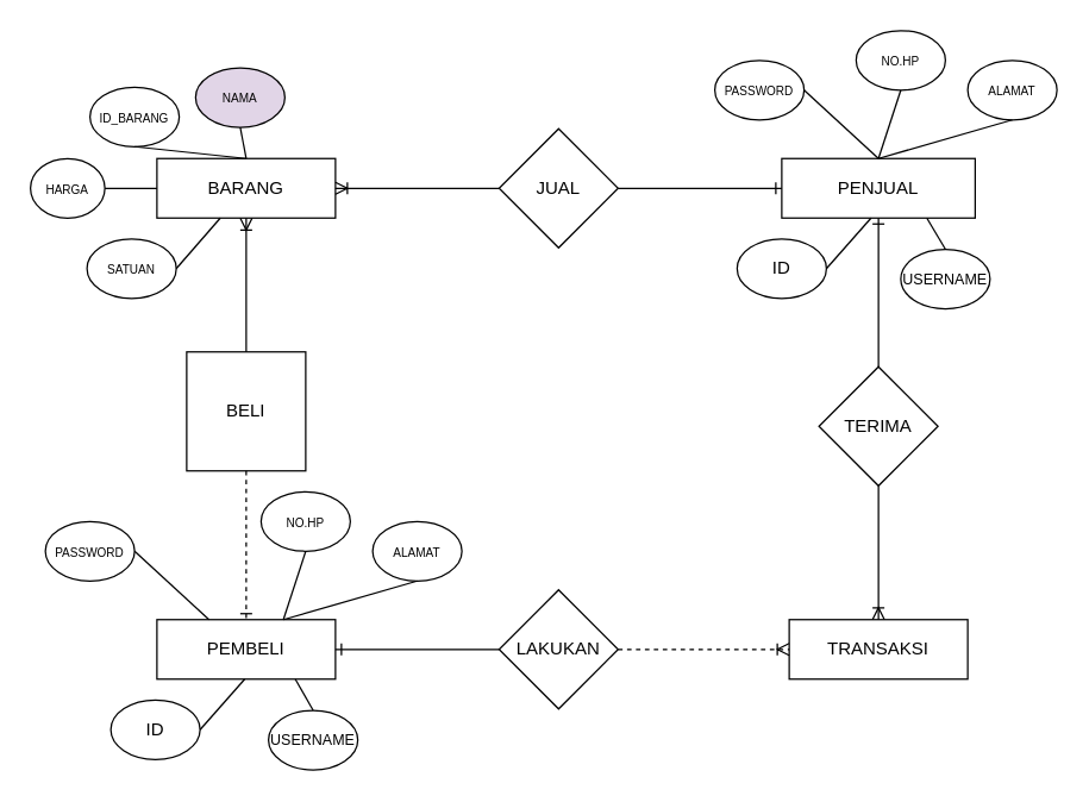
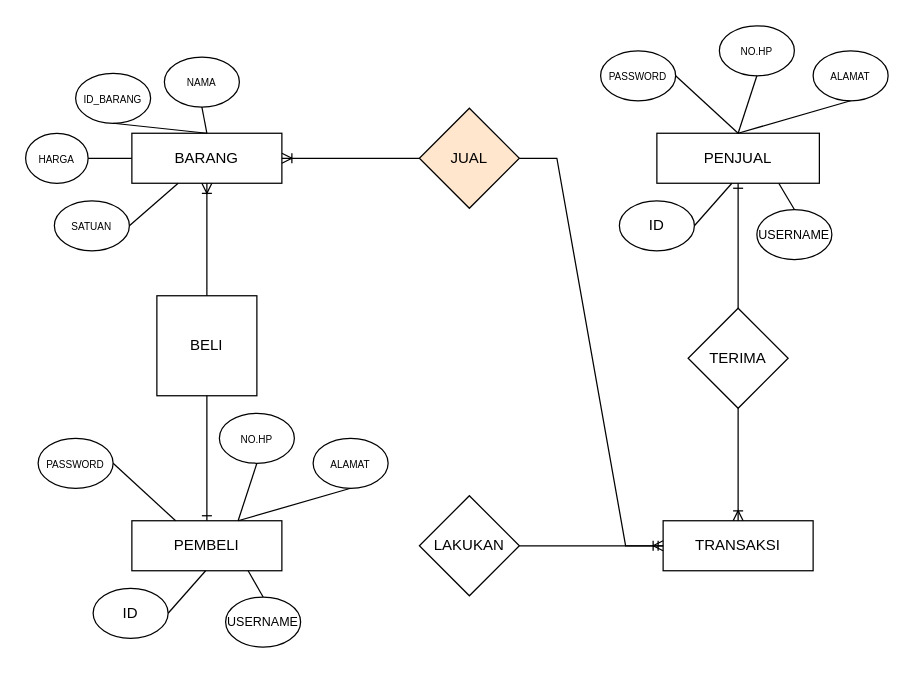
- <mxCell id="19" value="&lt;span style=&quot;font-size: 8px;&quot;&gt;NAMA&lt;/span&gt;" style="ellipse;whiteSpace=wrap;html=1;fillColor=#e1d5e7;" parent="1" vertex="1"><mxGeometry x="131" y="45" width="60" height="40" as="geometry" /></mxCell>
+ <mxCell id="19" value="&lt;span style=&quot;font-size: 8px;&quot;&gt;NAMA&lt;/span&gt;" style="ellipse;whiteSpace=wrap;html=1;" parent="1" vertex="1"><mxGeometry x="131" y="45" width="60" height="40" as="geometry" /></mxCell>
- <mxCell id="7" value="JUAL" style="rhombus;whiteSpace=wrap;html=1;" parent="1" vertex="1"><mxGeometry x="335" y="86" width="80" height="80" as="geometry" /></mxCell>
+ <mxCell id="7" value="JUAL" style="rhombus;whiteSpace=wrap;html=1;fillColor=#ffe6cc;" parent="1" vertex="1"><mxGeometry x="335" y="86" width="80" height="80" as="geometry" /></mxCell>
- <mxCell id="11" value="" style="edgeStyle=entityRelationEdgeStyle;fontSize=12;html=1;endArrow=ERone;endFill=1;rounded=0;entryX=0;entryY=0.5;entryDx=0;entryDy=0;exitX=1;exitY=0.5;exitDx=0;exitDy=0;" parent="1" source="7" target="2" edge="1"><mxGeometry width="100" height="100" relative="1" as="geometry"><mxPoint x="225" y="356" as="sourcePoint" /><mxPoint x="325" y="256" as="targetPoint" /></mxGeometry></mxCell>
+ <mxCell id="11" value="" style="edgeStyle=entityRelationEdgeStyle;fontSize=12;html=1;endArrow=ERone;endFill=1;rounded=0;exitX=1;exitY=0.5;exitDx=0;exitDy=0;" parent="1" source="7" target="5" edge="1"><mxGeometry width="100" height="100" relative="1" as="geometry"><mxPoint x="225" y="356" as="sourcePoint" /><mxPoint x="325" y="256" as="targetPoint" /></mxGeometry></mxCell>
- <mxCell id="21" value="&lt;span style=&quot;font-size: 8px;&quot;&gt;SATUAN&lt;/span&gt;" style="ellipse;whiteSpace=wrap;html=1;" parent="1" vertex="1"><mxGeometry x="58" y="160" width="60" height="40" as="geometry" /></mxCell>
+ <mxCell id="21" value="&lt;span style=&quot;font-size: 8px;&quot;&gt;SATUAN&lt;/span&gt;" style="ellipse;whiteSpace=wrap;html=1;" parent="1" vertex="1"><mxGeometry x="43" y="160" width="60" height="40" as="geometry" /></mxCell>
- <mxCell id="12" value="" style="fontSize=12;html=1;endArrow=ERone;endFill=1;rounded=0;entryX=0.5;entryY=0;entryDx=0;entryDy=0;exitX=0.5;exitY=1;exitDx=0;exitDy=0;dashed=1;" parent="1" source="6" target="3" edge="1"><mxGeometry width="100" height="100" relative="1" as="geometry"><mxPoint x="535" y="136" as="sourcePoint" /><mxPoint x="425" y="136" as="targetPoint" /><Array as="points"><mxPoint x="165" y="366" /></Array></mxGeometry></mxCell>
+ <mxCell id="12" value="" style="fontSize=12;html=1;endArrow=ERone;endFill=1;rounded=0;entryX=0.5;entryY=0;entryDx=0;entryDy=0;exitX=0.5;exitY=1;exitDx=0;exitDy=0;" parent="1" source="6" target="3" edge="1"><mxGeometry width="100" height="100" relative="1" as="geometry"><mxPoint x="535" y="136" as="sourcePoint" /><mxPoint x="425" y="136" as="targetPoint" /><Array as="points"><mxPoint x="165" y="366" /></Array></mxGeometry></mxCell>
- <mxCell id="14" value="" style="edgeStyle=entityRelationEdgeStyle;fontSize=12;html=1;endArrow=ERone;endFill=1;rounded=0;entryX=1;entryY=0.5;entryDx=0;entryDy=0;exitX=0;exitY=0.5;exitDx=0;exitDy=0;" parent="1" source="8" target="3" edge="1"><mxGeometry width="100" height="100" relative="1" as="geometry"><mxPoint x="425" y="136" as="sourcePoint" /><mxPoint x="535" y="136" as="targetPoint" /></mxGeometry></mxCell>
- <mxCell id="15" value="" style="edgeStyle=entityRelationEdgeStyle;fontSize=12;html=1;endArrow=ERoneToMany;rounded=0;entryX=0;entryY=0.5;entryDx=0;entryDy=0;dashed=1;" parent="1" source="8" target="5" edge="1"><mxGeometry width="100" height="100" relative="1" as="geometry"><mxPoint x="515" y="326" as="sourcePoint" /><mxPoint x="405" y="326" as="targetPoint" /></mxGeometry></mxCell>
+ <mxCell id="15" value="" style="edgeStyle=entityRelationEdgeStyle;fontSize=12;html=1;endArrow=ERoneToMany;rounded=0;entryX=0;entryY=0.5;entryDx=0;entryDy=0;" parent="1" source="8" target="5" edge="1"><mxGeometry width="100" height="100" relative="1" as="geometry"><mxPoint x="515" y="326" as="sourcePoint" /><mxPoint x="405" y="326" as="targetPoint" /></mxGeometry></mxCell>
